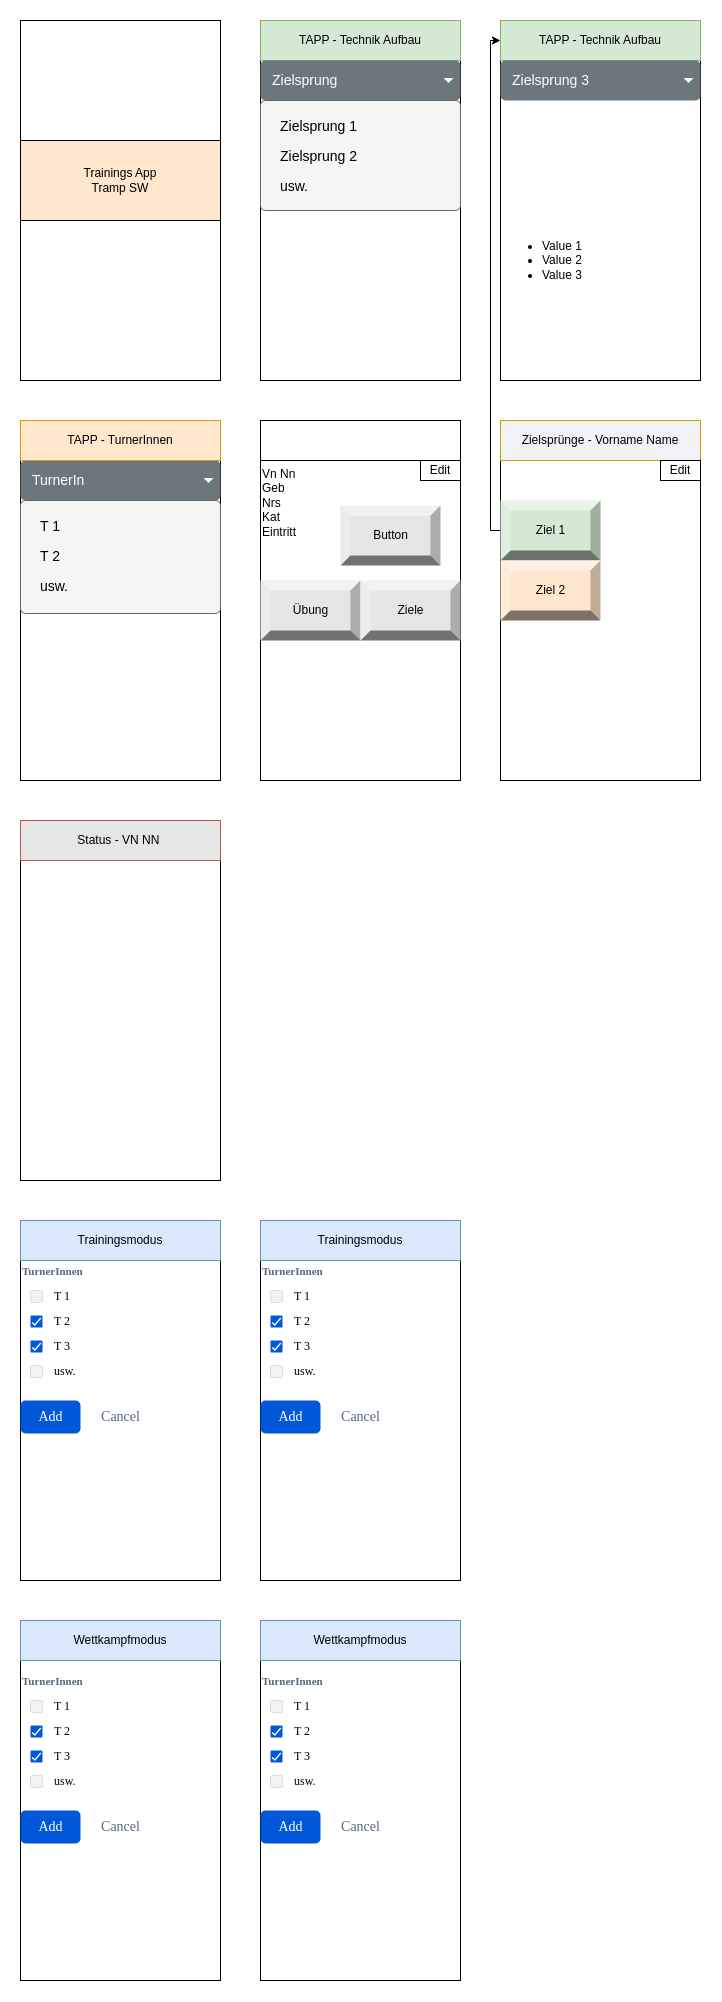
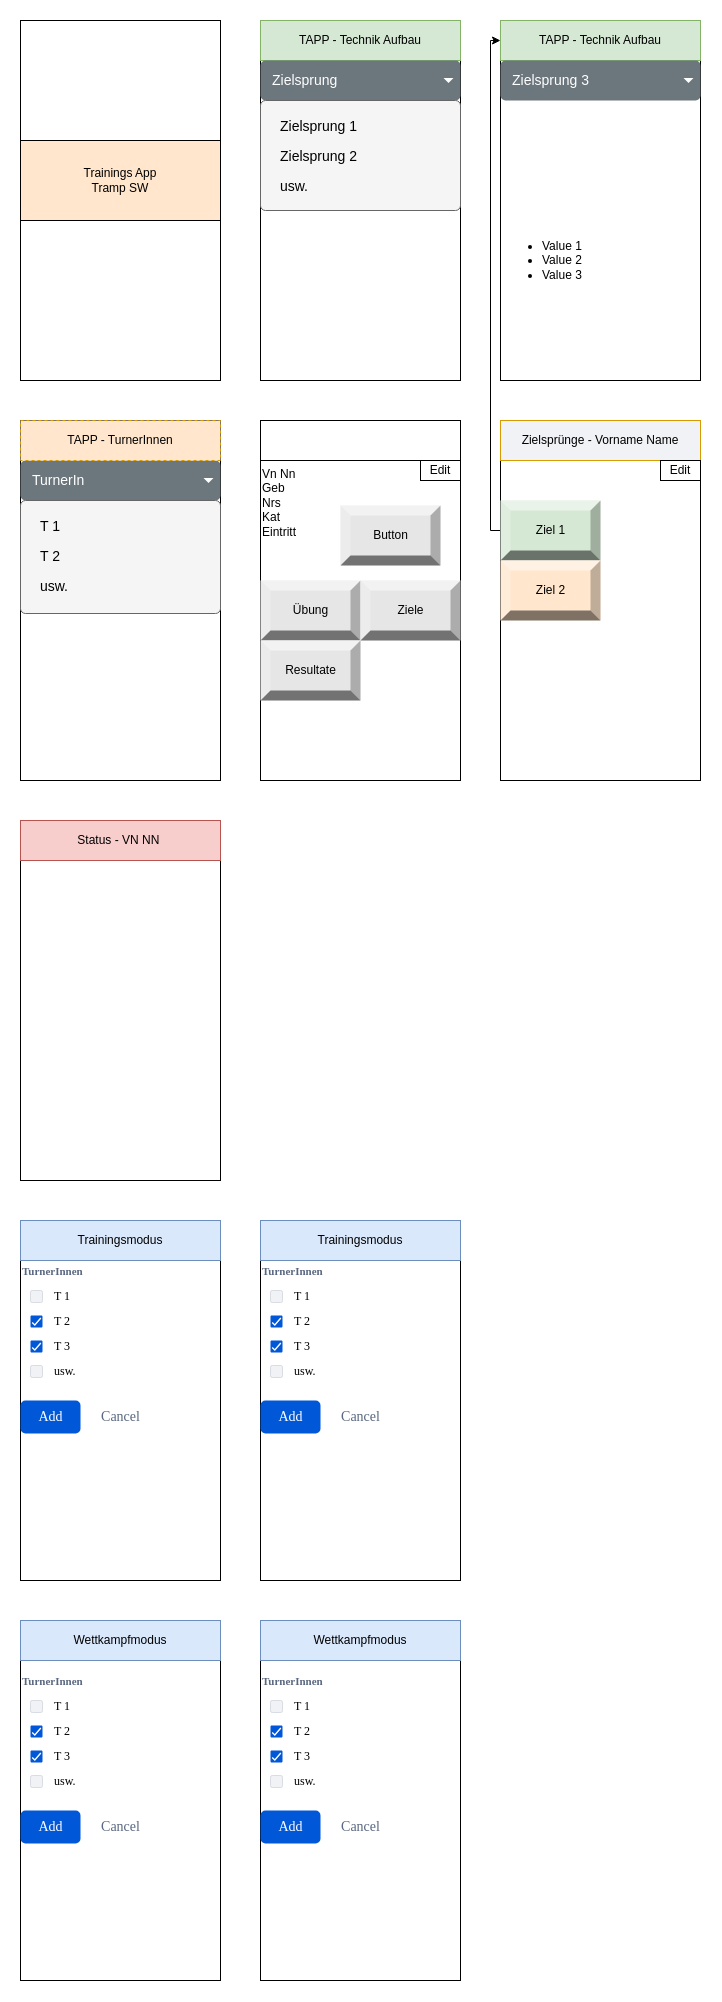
- <mxCell id="25" value="TAPP - TurnerInnen" style="rounded=0;whiteSpace=wrap;html=1;fillColor=#ffe6cc;strokeColor=#d79b00;" vertex="1" parent="1"><mxGeometry x="20" y="420" width="200" height="40" as="geometry" /></mxCell>
+ <mxCell id="25" value="TAPP - TurnerInnen" style="rounded=0;whiteSpace=wrap;html=1;fillColor=#ffe6cc;strokeColor=#d79b00;dashed=1;" vertex="1" parent="1"><mxGeometry x="20" y="420" width="200" height="40" as="geometry" /></mxCell>
+ <mxCell id="31" value="Resultate" style="labelPosition=center;verticalLabelPosition=middle;align=center;html=1;shape=mxgraph.basic.shaded_button;dx=10;fillColor=#E6E6E6;strokeColor=none;" vertex="1" parent="1"><mxGeometry x="260" y="640" width="100" height="60" as="geometry" /></mxCell>
- <mxCell id="39" value="Status - VN NN&amp;nbsp;" style="rounded=0;whiteSpace=wrap;html=1;fillColor=#e6e6e6;strokeColor=#b85450;" vertex="1" parent="1"><mxGeometry x="20" y="820" width="200" height="40" as="geometry" /></mxCell>
+ <mxCell id="39" value="Status - VN NN&amp;nbsp;" style="rounded=0;whiteSpace=wrap;html=1;fillColor=#f8cecc;strokeColor=#b85450;" vertex="1" parent="1"><mxGeometry x="20" y="820" width="200" height="40" as="geometry" /></mxCell>
